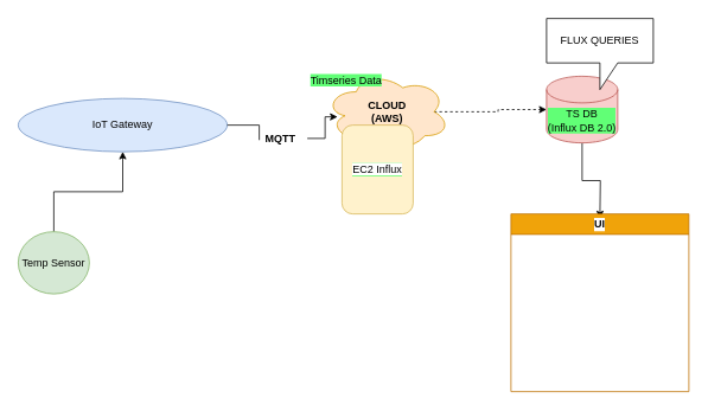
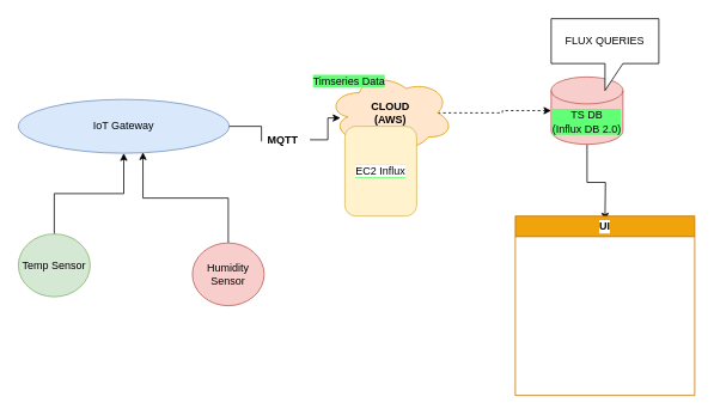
+ <mxCell id="16" style="edgeStyle=orthogonalEdgeStyle;rounded=0;orthogonalLoop=1;jettySize=auto;html=1;exitX=0.5;exitY=0;exitDx=0;exitDy=0;entryX=0.591;entryY=0.983;entryDx=0;entryDy=0;entryPerimeter=0;fontColor=#000000;" parent="1" source="17" target="3" edge="1"><mxGeometry relative="1" as="geometry" /></mxCell>
+ <mxCell id="17" value="Humidity Sensor" style="ellipse;whiteSpace=wrap;html=1;fillColor=#f8cecc;strokeColor=#b85450;" parent="1" vertex="1"><mxGeometry x="214" y="270" width="80" height="70" as="geometry" /></mxCell>
